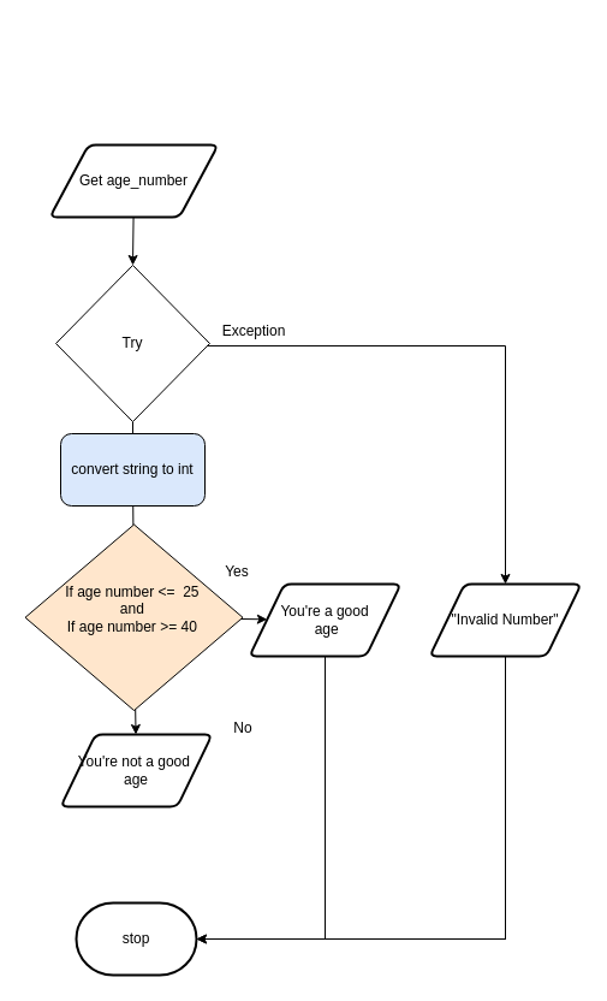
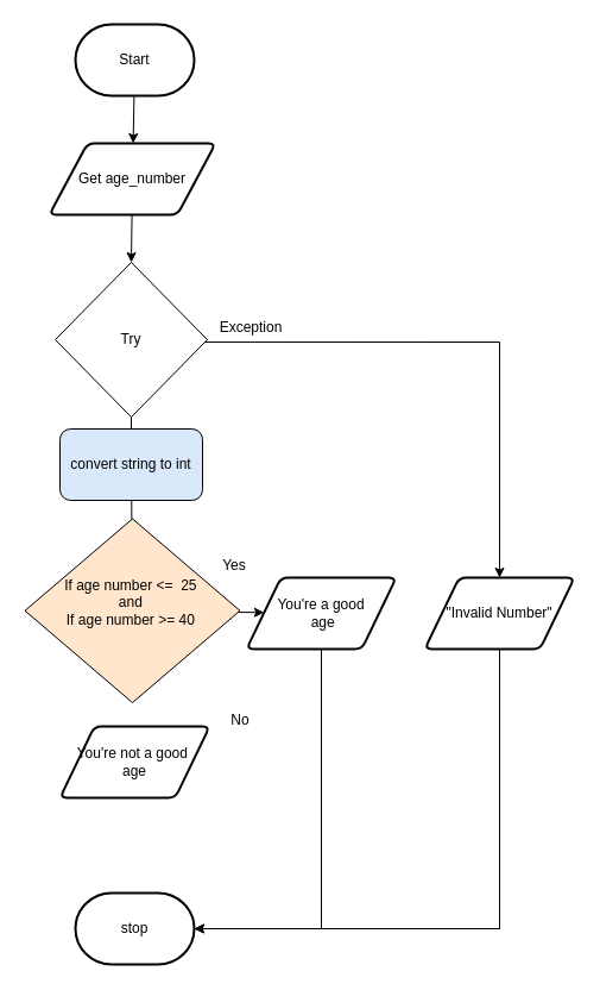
+ <mxCell id="3" value="Start" style="strokeWidth=2;html=1;shape=mxgraph.flowchart.terminator;whiteSpace=wrap;" parent="1" vertex="1"><mxGeometry x="63" y="20" width="100" height="60" as="geometry" /></mxCell>
+ <mxCell id="2" value="" style="edgeStyle=none;html=1;" parent="1" source="3" target="5" edge="1"><mxGeometry relative="1" as="geometry" /></mxCell>
- <mxCell id="9" value="" style="edgeStyle=none;html=1;" parent="1" source="11" target="7" edge="1"><mxGeometry relative="1" as="geometry" /></mxCell>
